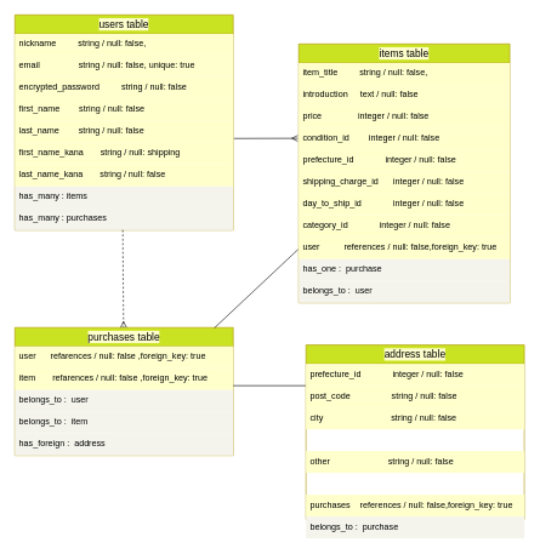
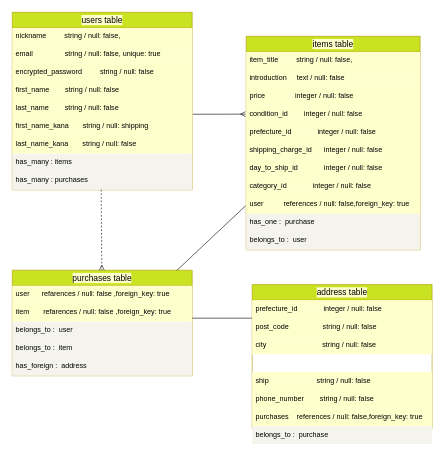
- <mxCell id="38" value="other                        string / null: false " style="text;strokeColor=none;fillColor=#FFFFCC;spacingLeft=4;spacingRight=4;overflow=hidden;rotatable=0;points=[[0,0.5],[1,0.5]];portConstraint=eastwest;fontSize=12;labelBackgroundColor=#feffcc;labelBorderColor=none;fontColor=#000000;" parent="35" vertex="1"><mxGeometry y="120" width="300" height="30" as="geometry" /></mxCell>
+ <mxCell id="38" value="ship                        string / null: false " style="text;strokeColor=none;fillColor=#FFFFCC;spacingLeft=4;spacingRight=4;overflow=hidden;rotatable=0;points=[[0,0.5],[1,0.5]];portConstraint=eastwest;fontSize=12;labelBackgroundColor=#feffcc;labelBorderColor=none;fontColor=#000000;" parent="35" vertex="1"><mxGeometry y="120" width="300" height="30" as="geometry" /></mxCell>
+ <mxCell id="39" value="phone_number        string / null: false" style="text;strokeColor=none;fillColor=#FFFFCC;spacingLeft=4;spacingRight=4;overflow=hidden;rotatable=0;points=[[0,0.5],[1,0.5]];portConstraint=eastwest;fontSize=12;labelBackgroundColor=#feffcc;labelBorderColor=none;fontColor=#000000;" parent="35" vertex="1"><mxGeometry y="150" width="300" height="30" as="geometry" /></mxCell>
